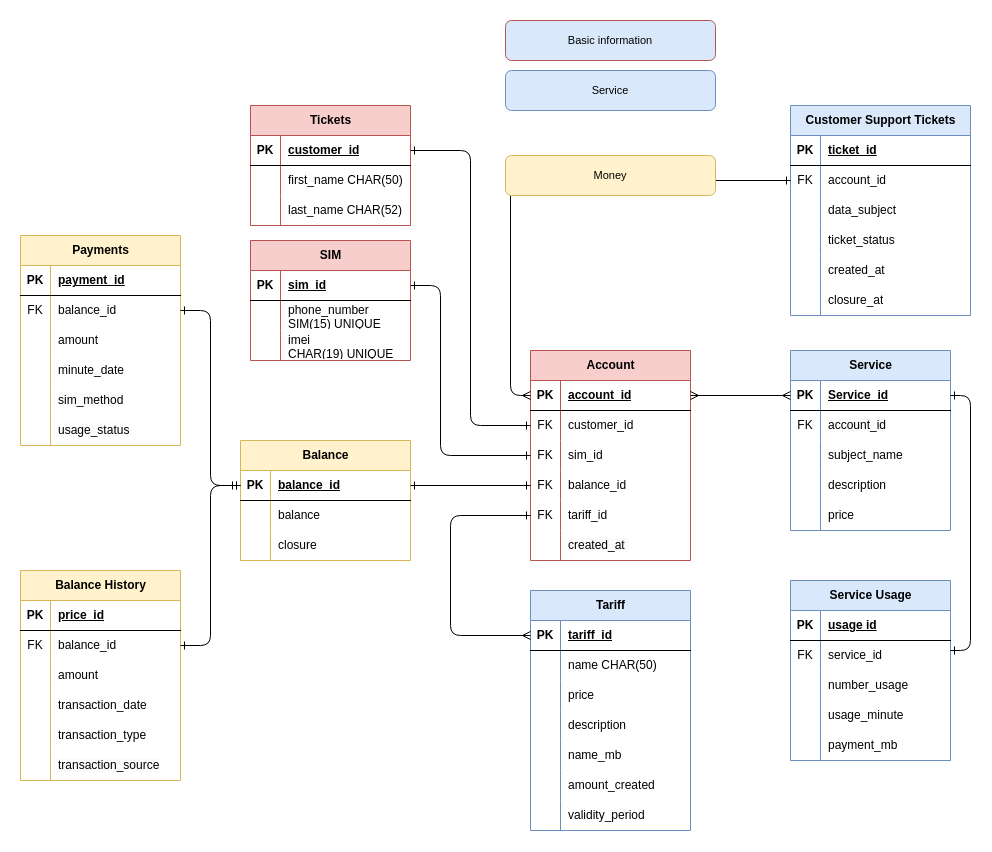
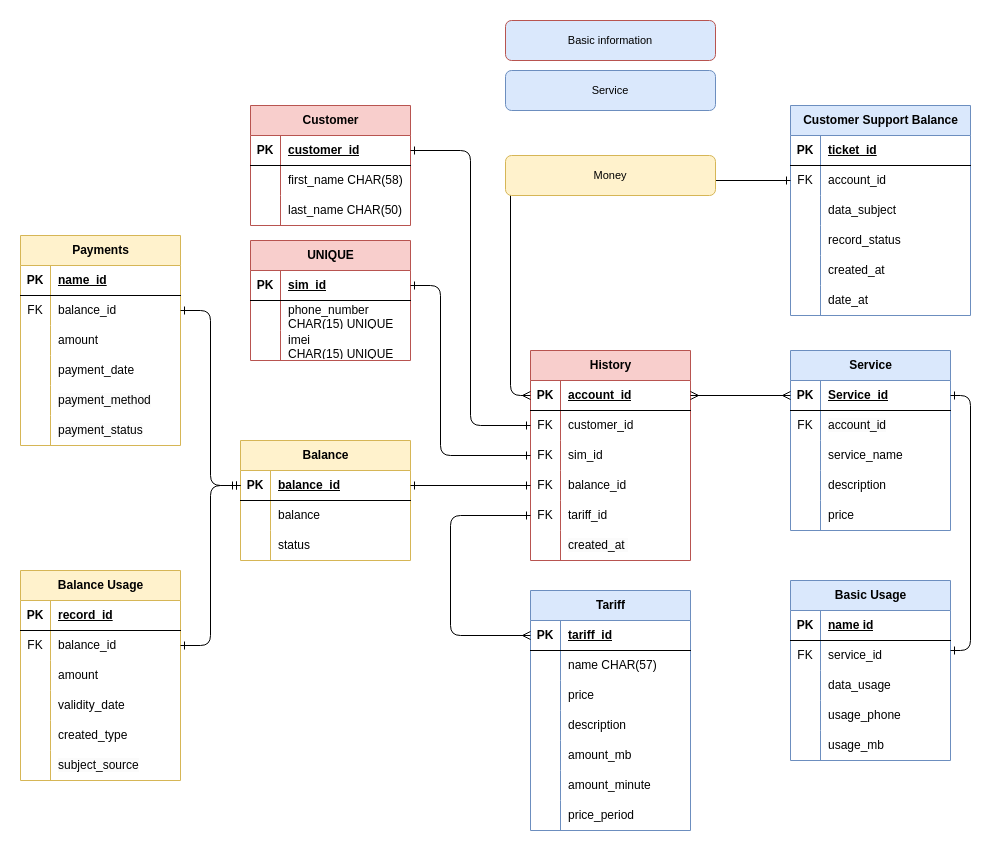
- <mxCell id="2" value="Tickets" style="shape=table;startSize=30;container=1;collapsible=1;childLayout=tableLayout;fixedRows=1;rowLines=0;fontStyle=1;align=center;resizeLast=1;html=1;fillColor=#f8cecc;strokeColor=#b85450;" parent="1" vertex="1"><mxGeometry x="250" y="105" width="160.0" height="120" as="geometry" /></mxCell>
+ <mxCell id="2" value="Customer" style="shape=table;startSize=30;container=1;collapsible=1;childLayout=tableLayout;fixedRows=1;rowLines=0;fontStyle=1;align=center;resizeLast=1;html=1;fillColor=#f8cecc;strokeColor=#b85450;" parent="1" vertex="1"><mxGeometry x="250" y="105" width="160.0" height="120" as="geometry" /></mxCell>
- <mxCell id="146" value="Customer Support Tickets" style="shape=table;startSize=30;container=1;collapsible=1;childLayout=tableLayout;fixedRows=1;rowLines=0;fontStyle=1;align=center;resizeLast=1;html=1;fillColor=#dae8fc;strokeColor=#6c8ebf;" vertex="1" parent="1"><mxGeometry x="790" y="105" width="180" height="210" as="geometry" /></mxCell>
+ <mxCell id="146" value="Customer Support Balance" style="shape=table;startSize=30;container=1;collapsible=1;childLayout=tableLayout;fixedRows=1;rowLines=0;fontStyle=1;align=center;resizeLast=1;html=1;fillColor=#dae8fc;strokeColor=#6c8ebf;" vertex="1" parent="1"><mxGeometry x="790" y="105" width="180" height="210" as="geometry" /></mxCell>
- <mxCell id="8" value="first_name CHAR(50)" style="shape=partialRectangle;connectable=0;fillColor=none;top=0;left=0;bottom=0;right=0;align=left;spacingLeft=6;overflow=hidden;whiteSpace=wrap;html=1;" parent="6" vertex="1"><mxGeometry x="30" width="130.0" height="30" as="geometry"><mxRectangle width="130.0" height="30" as="alternateBounds" /></mxGeometry></mxCell>
+ <mxCell id="8" value="first_name CHAR(58)" style="shape=partialRectangle;connectable=0;fillColor=none;top=0;left=0;bottom=0;right=0;align=left;spacingLeft=6;overflow=hidden;whiteSpace=wrap;html=1;" parent="6" vertex="1"><mxGeometry x="30" width="130.0" height="30" as="geometry"><mxRectangle width="130.0" height="30" as="alternateBounds" /></mxGeometry></mxCell>
- <mxCell id="11" value="last_name CHAR(52)" style="shape=partialRectangle;connectable=0;fillColor=none;top=0;left=0;bottom=0;right=0;align=left;spacingLeft=6;overflow=hidden;whiteSpace=wrap;html=1;" parent="9" vertex="1"><mxGeometry x="30" width="130.0" height="30" as="geometry"><mxRectangle width="130.0" height="30" as="alternateBounds" /></mxGeometry></mxCell>
+ <mxCell id="11" value="last_name CHAR(50)" style="shape=partialRectangle;connectable=0;fillColor=none;top=0;left=0;bottom=0;right=0;align=left;spacingLeft=6;overflow=hidden;whiteSpace=wrap;html=1;" parent="9" vertex="1"><mxGeometry x="30" width="130.0" height="30" as="geometry"><mxRectangle width="130.0" height="30" as="alternateBounds" /></mxGeometry></mxCell>
- <mxCell id="158" value="ticket_status" style="shape=partialRectangle;connectable=0;fillColor=none;top=0;left=0;bottom=0;right=0;align=left;spacingLeft=6;overflow=hidden;whiteSpace=wrap;html=1;" vertex="1" parent="156"><mxGeometry x="30" width="150" height="30" as="geometry"><mxRectangle width="150" height="30" as="alternateBounds" /></mxGeometry></mxCell>
+ <mxCell id="158" value="record_status" style="shape=partialRectangle;connectable=0;fillColor=none;top=0;left=0;bottom=0;right=0;align=left;spacingLeft=6;overflow=hidden;whiteSpace=wrap;html=1;" vertex="1" parent="156"><mxGeometry x="30" width="150" height="30" as="geometry"><mxRectangle width="150" height="30" as="alternateBounds" /></mxGeometry></mxCell>
- <mxCell id="86" value="SIM" style="shape=table;startSize=30;container=1;collapsible=1;childLayout=tableLayout;fixedRows=1;rowLines=0;fontStyle=1;align=center;resizeLast=1;html=1;fillColor=#f8cecc;strokeColor=#b85450;" parent="1" vertex="1"><mxGeometry x="250" y="240" width="160.0" height="120" as="geometry" /></mxCell>
+ <mxCell id="86" value="UNIQUE" style="shape=table;startSize=30;container=1;collapsible=1;childLayout=tableLayout;fixedRows=1;rowLines=0;fontStyle=1;align=center;resizeLast=1;html=1;fillColor=#f8cecc;strokeColor=#b85450;" parent="1" vertex="1"><mxGeometry x="250" y="240" width="160.0" height="120" as="geometry" /></mxCell>
- <mxCell id="111" value="payment_id&lt;span style=&quot;white-space: pre;&quot;&gt;&#09;&lt;/span&gt;" style="shape=partialRectangle;connectable=0;fillColor=none;top=0;left=0;bottom=0;right=0;align=left;spacingLeft=6;fontStyle=5;overflow=hidden;whiteSpace=wrap;html=1;" vertex="1" parent="109"><mxGeometry x="30" width="130" height="30" as="geometry"><mxRectangle width="130" height="30" as="alternateBounds" /></mxGeometry></mxCell>
+ <mxCell id="111" value="name_id&lt;span style=&quot;white-space: pre;&quot;&gt;&#09;&lt;/span&gt;" style="shape=partialRectangle;connectable=0;fillColor=none;top=0;left=0;bottom=0;right=0;align=left;spacingLeft=6;fontStyle=5;overflow=hidden;whiteSpace=wrap;html=1;" vertex="1" parent="109"><mxGeometry x="30" width="130" height="30" as="geometry"><mxRectangle width="130" height="30" as="alternateBounds" /></mxGeometry></mxCell>
- <mxCell id="164" value="closure_at" style="shape=partialRectangle;connectable=0;fillColor=none;top=0;left=0;bottom=0;right=0;align=left;spacingLeft=6;overflow=hidden;whiteSpace=wrap;html=1;" vertex="1" parent="162"><mxGeometry x="30" width="150" height="30" as="geometry"><mxRectangle width="150" height="30" as="alternateBounds" /></mxGeometry></mxCell>
+ <mxCell id="164" value="date_at" style="shape=partialRectangle;connectable=0;fillColor=none;top=0;left=0;bottom=0;right=0;align=left;spacingLeft=6;overflow=hidden;whiteSpace=wrap;html=1;" vertex="1" parent="162"><mxGeometry x="30" width="150" height="30" as="geometry"><mxRectangle width="150" height="30" as="alternateBounds" /></mxGeometry></mxCell>
- <mxCell id="92" value="phone_number SIM(15) UNIQUE" style="shape=partialRectangle;connectable=0;fillColor=none;top=0;left=0;bottom=0;right=0;align=left;spacingLeft=6;overflow=hidden;whiteSpace=wrap;html=1;" parent="90" vertex="1"><mxGeometry x="30" width="130.0" height="30" as="geometry"><mxRectangle width="130.0" height="30" as="alternateBounds" /></mxGeometry></mxCell>
+ <mxCell id="92" value="phone_number CHAR(15) UNIQUE" style="shape=partialRectangle;connectable=0;fillColor=none;top=0;left=0;bottom=0;right=0;align=left;spacingLeft=6;overflow=hidden;whiteSpace=wrap;html=1;" parent="90" vertex="1"><mxGeometry x="30" width="130.0" height="30" as="geometry"><mxRectangle width="130.0" height="30" as="alternateBounds" /></mxGeometry></mxCell>
- <mxCell id="95" value="imei &lt;br&gt;CHAR(19) UNIQUE" style="shape=partialRectangle;connectable=0;fillColor=none;top=0;left=0;bottom=0;right=0;align=left;spacingLeft=6;overflow=hidden;whiteSpace=wrap;html=1;" parent="93" vertex="1"><mxGeometry x="30" width="130.0" height="30" as="geometry"><mxRectangle width="130.0" height="30" as="alternateBounds" /></mxGeometry></mxCell>
+ <mxCell id="95" value="imei &lt;br&gt;CHAR(15) UNIQUE" style="shape=partialRectangle;connectable=0;fillColor=none;top=0;left=0;bottom=0;right=0;align=left;spacingLeft=6;overflow=hidden;whiteSpace=wrap;html=1;" parent="93" vertex="1"><mxGeometry x="30" width="130.0" height="30" as="geometry"><mxRectangle width="130.0" height="30" as="alternateBounds" /></mxGeometry></mxCell>
- <mxCell id="50" value="Account" style="shape=table;startSize=30;container=1;collapsible=1;childLayout=tableLayout;fixedRows=1;rowLines=0;fontStyle=1;align=center;resizeLast=1;html=1;fillColor=#f8cecc;strokeColor=#b85450;" parent="1" vertex="1"><mxGeometry x="530" y="350" width="160.0" height="210" as="geometry" /></mxCell>
+ <mxCell id="50" value="History" style="shape=table;startSize=30;container=1;collapsible=1;childLayout=tableLayout;fixedRows=1;rowLines=0;fontStyle=1;align=center;resizeLast=1;html=1;fillColor=#f8cecc;strokeColor=#b85450;" parent="1" vertex="1"><mxGeometry x="530" y="350" width="160.0" height="210" as="geometry" /></mxCell>
- <mxCell id="120" value="minute_date" style="shape=partialRectangle;connectable=0;fillColor=none;top=0;left=0;bottom=0;right=0;align=left;spacingLeft=6;overflow=hidden;whiteSpace=wrap;html=1;" vertex="1" parent="118"><mxGeometry x="30" width="130" height="30" as="geometry"><mxRectangle width="130" height="30" as="alternateBounds" /></mxGeometry></mxCell>
+ <mxCell id="120" value="payment_date" style="shape=partialRectangle;connectable=0;fillColor=none;top=0;left=0;bottom=0;right=0;align=left;spacingLeft=6;overflow=hidden;whiteSpace=wrap;html=1;" vertex="1" parent="118"><mxGeometry x="30" width="130" height="30" as="geometry"><mxRectangle width="130" height="30" as="alternateBounds" /></mxGeometry></mxCell>
- <mxCell id="123" value="&lt;span style=&quot;color: rgb(0, 0, 0); font-family: Helvetica; font-size: 12px; font-style: normal; font-variant-ligatures: normal; font-variant-caps: normal; font-weight: 400; letter-spacing: normal; orphans: 2; text-align: left; text-indent: 0px; text-transform: none; widows: 2; word-spacing: 0px; -webkit-text-stroke-width: 0px; background-color: rgb(251, 251, 251); text-decoration-thickness: initial; text-decoration-style: initial; text-decoration-color: initial; float: none; display: inline !important;&quot;&gt;sim_method&lt;/span&gt;" style="shape=partialRectangle;connectable=0;fillColor=none;top=0;left=0;bottom=0;right=0;align=left;spacingLeft=6;overflow=hidden;whiteSpace=wrap;html=1;" vertex="1" parent="121"><mxGeometry x="30" width="130" height="30" as="geometry"><mxRectangle width="130" height="30" as="alternateBounds" /></mxGeometry></mxCell>
+ <mxCell id="123" value="&lt;span style=&quot;color: rgb(0, 0, 0); font-family: Helvetica; font-size: 12px; font-style: normal; font-variant-ligatures: normal; font-variant-caps: normal; font-weight: 400; letter-spacing: normal; orphans: 2; text-align: left; text-indent: 0px; text-transform: none; widows: 2; word-spacing: 0px; -webkit-text-stroke-width: 0px; background-color: rgb(251, 251, 251); text-decoration-thickness: initial; text-decoration-style: initial; text-decoration-color: initial; float: none; display: inline !important;&quot;&gt;payment_method&lt;/span&gt;" style="shape=partialRectangle;connectable=0;fillColor=none;top=0;left=0;bottom=0;right=0;align=left;spacingLeft=6;overflow=hidden;whiteSpace=wrap;html=1;" vertex="1" parent="121"><mxGeometry x="30" width="130" height="30" as="geometry"><mxRectangle width="130" height="30" as="alternateBounds" /></mxGeometry></mxCell>
- <mxCell id="126" value="&lt;span style=&quot;color: rgb(0, 0, 0); font-family: Helvetica; font-size: 12px; font-style: normal; font-variant-ligatures: normal; font-variant-caps: normal; font-weight: 400; letter-spacing: normal; orphans: 2; text-align: left; text-indent: 0px; text-transform: none; widows: 2; word-spacing: 0px; -webkit-text-stroke-width: 0px; background-color: rgb(251, 251, 251); text-decoration-thickness: initial; text-decoration-style: initial; text-decoration-color: initial; float: none; display: inline !important;&quot;&gt;usage_status&lt;/span&gt;" style="shape=partialRectangle;connectable=0;fillColor=none;top=0;left=0;bottom=0;right=0;align=left;spacingLeft=6;overflow=hidden;whiteSpace=wrap;html=1;" vertex="1" parent="124"><mxGeometry x="30" width="130" height="30" as="geometry"><mxRectangle width="130" height="30" as="alternateBounds" /></mxGeometry></mxCell>
+ <mxCell id="126" value="&lt;span style=&quot;color: rgb(0, 0, 0); font-family: Helvetica; font-size: 12px; font-style: normal; font-variant-ligatures: normal; font-variant-caps: normal; font-weight: 400; letter-spacing: normal; orphans: 2; text-align: left; text-indent: 0px; text-transform: none; widows: 2; word-spacing: 0px; -webkit-text-stroke-width: 0px; background-color: rgb(251, 251, 251); text-decoration-thickness: initial; text-decoration-style: initial; text-decoration-color: initial; float: none; display: inline !important;&quot;&gt;payment_status&lt;/span&gt;" style="shape=partialRectangle;connectable=0;fillColor=none;top=0;left=0;bottom=0;right=0;align=left;spacingLeft=6;overflow=hidden;whiteSpace=wrap;html=1;" vertex="1" parent="124"><mxGeometry x="30" width="130" height="30" as="geometry"><mxRectangle width="130" height="30" as="alternateBounds" /></mxGeometry></mxCell>
- <mxCell id="79" value="subject_name" style="shape=partialRectangle;connectable=0;fillColor=none;top=0;left=0;bottom=0;right=0;align=left;spacingLeft=6;overflow=hidden;whiteSpace=wrap;html=1;" parent="77" vertex="1"><mxGeometry x="30" width="130.0" height="30" as="geometry"><mxRectangle width="130.0" height="30" as="alternateBounds" /></mxGeometry></mxCell>
+ <mxCell id="79" value="service_name" style="shape=partialRectangle;connectable=0;fillColor=none;top=0;left=0;bottom=0;right=0;align=left;spacingLeft=6;overflow=hidden;whiteSpace=wrap;html=1;" parent="77" vertex="1"><mxGeometry x="30" width="130.0" height="30" as="geometry"><mxRectangle width="130.0" height="30" as="alternateBounds" /></mxGeometry></mxCell>
- <mxCell id="107" value="closure" style="shape=partialRectangle;connectable=0;fillColor=none;top=0;left=0;bottom=0;right=0;align=left;spacingLeft=6;overflow=hidden;whiteSpace=wrap;html=1;" vertex="1" parent="105"><mxGeometry x="30" width="140" height="30" as="geometry"><mxRectangle width="140" height="30" as="alternateBounds" /></mxGeometry></mxCell>
+ <mxCell id="107" value="status" style="shape=partialRectangle;connectable=0;fillColor=none;top=0;left=0;bottom=0;right=0;align=left;spacingLeft=6;overflow=hidden;whiteSpace=wrap;html=1;" vertex="1" parent="105"><mxGeometry x="30" width="140" height="30" as="geometry"><mxRectangle width="140" height="30" as="alternateBounds" /></mxGeometry></mxCell>
- <mxCell id="127" value="Balance History" style="shape=table;startSize=30;container=1;collapsible=1;childLayout=tableLayout;fixedRows=1;rowLines=0;fontStyle=1;align=center;resizeLast=1;html=1;fillColor=#fff2cc;strokeColor=#d6b656;" vertex="1" parent="1"><mxGeometry x="20" y="570" width="160" height="210" as="geometry" /></mxCell>
+ <mxCell id="127" value="Balance Usage" style="shape=table;startSize=30;container=1;collapsible=1;childLayout=tableLayout;fixedRows=1;rowLines=0;fontStyle=1;align=center;resizeLast=1;html=1;fillColor=#fff2cc;strokeColor=#d6b656;" vertex="1" parent="1"><mxGeometry x="20" y="570" width="160" height="210" as="geometry" /></mxCell>
- <mxCell id="12" value="Service Usage" style="shape=table;startSize=30;container=1;collapsible=1;childLayout=tableLayout;fixedRows=1;rowLines=0;fontStyle=1;align=center;resizeLast=1;html=1;fillColor=#dae8fc;strokeColor=#6c8ebf;" parent="1" vertex="1"><mxGeometry x="790" y="580" width="160.0" height="180" as="geometry" /></mxCell>
+ <mxCell id="12" value="Basic Usage" style="shape=table;startSize=30;container=1;collapsible=1;childLayout=tableLayout;fixedRows=1;rowLines=0;fontStyle=1;align=center;resizeLast=1;html=1;fillColor=#dae8fc;strokeColor=#6c8ebf;" parent="1" vertex="1"><mxGeometry x="790" y="580" width="160.0" height="180" as="geometry" /></mxCell>
- <mxCell id="130" value="price_id" style="shape=partialRectangle;connectable=0;fillColor=none;top=0;left=0;bottom=0;right=0;align=left;spacingLeft=6;fontStyle=5;overflow=hidden;whiteSpace=wrap;html=1;" vertex="1" parent="128"><mxGeometry x="30" width="130" height="30" as="geometry"><mxRectangle width="130" height="30" as="alternateBounds" /></mxGeometry></mxCell>
+ <mxCell id="130" value="record_id" style="shape=partialRectangle;connectable=0;fillColor=none;top=0;left=0;bottom=0;right=0;align=left;spacingLeft=6;fontStyle=5;overflow=hidden;whiteSpace=wrap;html=1;" vertex="1" parent="128"><mxGeometry x="30" width="130" height="30" as="geometry"><mxRectangle width="130" height="30" as="alternateBounds" /></mxGeometry></mxCell>
- <mxCell id="15" value="usage id" style="shape=partialRectangle;connectable=0;fillColor=none;top=0;left=0;bottom=0;right=0;align=left;spacingLeft=6;fontStyle=5;overflow=hidden;whiteSpace=wrap;html=1;" parent="13" vertex="1"><mxGeometry x="30" width="130.0" height="30" as="geometry"><mxRectangle width="130.0" height="30" as="alternateBounds" /></mxGeometry></mxCell>
+ <mxCell id="15" value="name id" style="shape=partialRectangle;connectable=0;fillColor=none;top=0;left=0;bottom=0;right=0;align=left;spacingLeft=6;fontStyle=5;overflow=hidden;whiteSpace=wrap;html=1;" parent="13" vertex="1"><mxGeometry x="30" width="130.0" height="30" as="geometry"><mxRectangle width="130.0" height="30" as="alternateBounds" /></mxGeometry></mxCell>
- <mxCell id="34" value="name&amp;nbsp;CHAR(50)" style="shape=partialRectangle;connectable=0;fillColor=none;top=0;left=0;bottom=0;right=0;align=left;spacingLeft=6;overflow=hidden;whiteSpace=wrap;html=1;" parent="32" vertex="1"><mxGeometry x="30" width="130.0" height="30" as="geometry"><mxRectangle width="130.0" height="30" as="alternateBounds" /></mxGeometry></mxCell>
+ <mxCell id="34" value="name&amp;nbsp;CHAR(57)" style="shape=partialRectangle;connectable=0;fillColor=none;top=0;left=0;bottom=0;right=0;align=left;spacingLeft=6;overflow=hidden;whiteSpace=wrap;html=1;" parent="32" vertex="1"><mxGeometry x="30" width="130.0" height="30" as="geometry"><mxRectangle width="130.0" height="30" as="alternateBounds" /></mxGeometry></mxCell>
- <mxCell id="21" value="number_usage" style="shape=partialRectangle;connectable=0;fillColor=none;top=0;left=0;bottom=0;right=0;align=left;spacingLeft=6;overflow=hidden;whiteSpace=wrap;html=1;" parent="19" vertex="1"><mxGeometry x="30" width="130.0" height="30" as="geometry"><mxRectangle width="130.0" height="30" as="alternateBounds" /></mxGeometry></mxCell>
+ <mxCell id="21" value="data_usage" style="shape=partialRectangle;connectable=0;fillColor=none;top=0;left=0;bottom=0;right=0;align=left;spacingLeft=6;overflow=hidden;whiteSpace=wrap;html=1;" parent="19" vertex="1"><mxGeometry x="30" width="130.0" height="30" as="geometry"><mxRectangle width="130.0" height="30" as="alternateBounds" /></mxGeometry></mxCell>
- <mxCell id="139" value="transaction_date" style="shape=partialRectangle;connectable=0;fillColor=none;top=0;left=0;bottom=0;right=0;align=left;spacingLeft=6;overflow=hidden;whiteSpace=wrap;html=1;" vertex="1" parent="137"><mxGeometry x="30" width="130" height="30" as="geometry"><mxRectangle width="130" height="30" as="alternateBounds" /></mxGeometry></mxCell>
+ <mxCell id="139" value="validity_date" style="shape=partialRectangle;connectable=0;fillColor=none;top=0;left=0;bottom=0;right=0;align=left;spacingLeft=6;overflow=hidden;whiteSpace=wrap;html=1;" vertex="1" parent="137"><mxGeometry x="30" width="130" height="30" as="geometry"><mxRectangle width="130" height="30" as="alternateBounds" /></mxGeometry></mxCell>
- <mxCell id="24" value="usage_minute" style="shape=partialRectangle;connectable=0;fillColor=none;top=0;left=0;bottom=0;right=0;align=left;spacingLeft=6;overflow=hidden;whiteSpace=wrap;html=1;" parent="22" vertex="1"><mxGeometry x="30" width="130.0" height="30" as="geometry"><mxRectangle width="130.0" height="30" as="alternateBounds" /></mxGeometry></mxCell>
+ <mxCell id="24" value="usage_phone" style="shape=partialRectangle;connectable=0;fillColor=none;top=0;left=0;bottom=0;right=0;align=left;spacingLeft=6;overflow=hidden;whiteSpace=wrap;html=1;" parent="22" vertex="1"><mxGeometry x="30" width="130.0" height="30" as="geometry"><mxRectangle width="130.0" height="30" as="alternateBounds" /></mxGeometry></mxCell>
- <mxCell id="142" value="transaction_type" style="shape=partialRectangle;connectable=0;fillColor=none;top=0;left=0;bottom=0;right=0;align=left;spacingLeft=6;overflow=hidden;whiteSpace=wrap;html=1;" vertex="1" parent="140"><mxGeometry x="30" width="130" height="30" as="geometry"><mxRectangle width="130" height="30" as="alternateBounds" /></mxGeometry></mxCell>
+ <mxCell id="142" value="created_type" style="shape=partialRectangle;connectable=0;fillColor=none;top=0;left=0;bottom=0;right=0;align=left;spacingLeft=6;overflow=hidden;whiteSpace=wrap;html=1;" vertex="1" parent="140"><mxGeometry x="30" width="130" height="30" as="geometry"><mxRectangle width="130" height="30" as="alternateBounds" /></mxGeometry></mxCell>
- <mxCell id="27" value="payment_mb" style="shape=partialRectangle;connectable=0;fillColor=none;top=0;left=0;bottom=0;right=0;align=left;spacingLeft=6;overflow=hidden;whiteSpace=wrap;html=1;" parent="25" vertex="1"><mxGeometry x="30" width="130.0" height="30" as="geometry"><mxRectangle width="130.0" height="30" as="alternateBounds" /></mxGeometry></mxCell>
+ <mxCell id="27" value="usage_mb" style="shape=partialRectangle;connectable=0;fillColor=none;top=0;left=0;bottom=0;right=0;align=left;spacingLeft=6;overflow=hidden;whiteSpace=wrap;html=1;" parent="25" vertex="1"><mxGeometry x="30" width="130.0" height="30" as="geometry"><mxRectangle width="130.0" height="30" as="alternateBounds" /></mxGeometry></mxCell>
- <mxCell id="43" value="name_mb" style="shape=partialRectangle;connectable=0;fillColor=none;top=0;left=0;bottom=0;right=0;align=left;spacingLeft=6;overflow=hidden;whiteSpace=wrap;html=1;" parent="41" vertex="1"><mxGeometry x="30" width="130.0" height="30" as="geometry"><mxRectangle width="130.0" height="30" as="alternateBounds" /></mxGeometry></mxCell>
+ <mxCell id="43" value="amount_mb" style="shape=partialRectangle;connectable=0;fillColor=none;top=0;left=0;bottom=0;right=0;align=left;spacingLeft=6;overflow=hidden;whiteSpace=wrap;html=1;" parent="41" vertex="1"><mxGeometry x="30" width="130.0" height="30" as="geometry"><mxRectangle width="130.0" height="30" as="alternateBounds" /></mxGeometry></mxCell>
- <mxCell id="145" value="&lt;span style=&quot;color: rgb(0, 0, 0); font-family: Helvetica; font-size: 12px; font-style: normal; font-variant-ligatures: normal; font-variant-caps: normal; font-weight: 400; letter-spacing: normal; orphans: 2; text-align: left; text-indent: 0px; text-transform: none; widows: 2; word-spacing: 0px; -webkit-text-stroke-width: 0px; background-color: rgb(251, 251, 251); text-decoration-thickness: initial; text-decoration-style: initial; text-decoration-color: initial; float: none; display: inline !important;&quot;&gt;transaction_source&lt;/span&gt;" style="shape=partialRectangle;connectable=0;fillColor=none;top=0;left=0;bottom=0;right=0;align=left;spacingLeft=6;overflow=hidden;whiteSpace=wrap;html=1;" vertex="1" parent="143"><mxGeometry x="30" width="130" height="30" as="geometry"><mxRectangle width="130" height="30" as="alternateBounds" /></mxGeometry></mxCell>
+ <mxCell id="145" value="&lt;span style=&quot;color: rgb(0, 0, 0); font-family: Helvetica; font-size: 12px; font-style: normal; font-variant-ligatures: normal; font-variant-caps: normal; font-weight: 400; letter-spacing: normal; orphans: 2; text-align: left; text-indent: 0px; text-transform: none; widows: 2; word-spacing: 0px; -webkit-text-stroke-width: 0px; background-color: rgb(251, 251, 251); text-decoration-thickness: initial; text-decoration-style: initial; text-decoration-color: initial; float: none; display: inline !important;&quot;&gt;subject_source&lt;/span&gt;" style="shape=partialRectangle;connectable=0;fillColor=none;top=0;left=0;bottom=0;right=0;align=left;spacingLeft=6;overflow=hidden;whiteSpace=wrap;html=1;" vertex="1" parent="143"><mxGeometry x="30" width="130" height="30" as="geometry"><mxRectangle width="130" height="30" as="alternateBounds" /></mxGeometry></mxCell>
- <mxCell id="46" value="amount_created" style="shape=partialRectangle;connectable=0;fillColor=none;top=0;left=0;bottom=0;right=0;align=left;spacingLeft=6;overflow=hidden;whiteSpace=wrap;html=1;" parent="44" vertex="1"><mxGeometry x="30" width="130.0" height="30" as="geometry"><mxRectangle width="130.0" height="30" as="alternateBounds" /></mxGeometry></mxCell>
+ <mxCell id="46" value="amount_minute" style="shape=partialRectangle;connectable=0;fillColor=none;top=0;left=0;bottom=0;right=0;align=left;spacingLeft=6;overflow=hidden;whiteSpace=wrap;html=1;" parent="44" vertex="1"><mxGeometry x="30" width="130.0" height="30" as="geometry"><mxRectangle width="130.0" height="30" as="alternateBounds" /></mxGeometry></mxCell>
- <mxCell id="49" value="validity_period" style="shape=partialRectangle;connectable=0;fillColor=none;top=0;left=0;bottom=0;right=0;align=left;spacingLeft=6;overflow=hidden;whiteSpace=wrap;html=1;" parent="47" vertex="1"><mxGeometry x="30" width="130.0" height="30" as="geometry"><mxRectangle width="130.0" height="30" as="alternateBounds" /></mxGeometry></mxCell>
+ <mxCell id="49" value="price_period" style="shape=partialRectangle;connectable=0;fillColor=none;top=0;left=0;bottom=0;right=0;align=left;spacingLeft=6;overflow=hidden;whiteSpace=wrap;html=1;" parent="47" vertex="1"><mxGeometry x="30" width="130.0" height="30" as="geometry"><mxRectangle width="130.0" height="30" as="alternateBounds" /></mxGeometry></mxCell>
